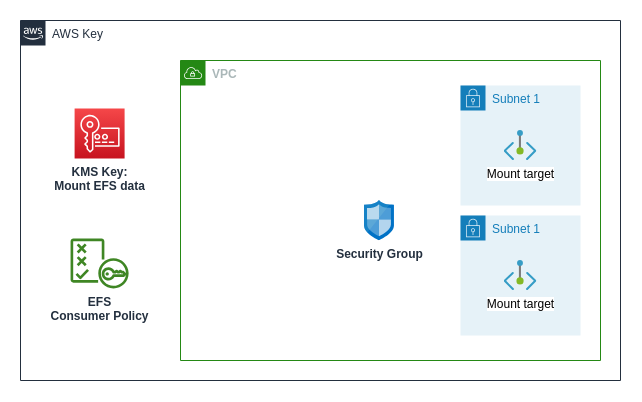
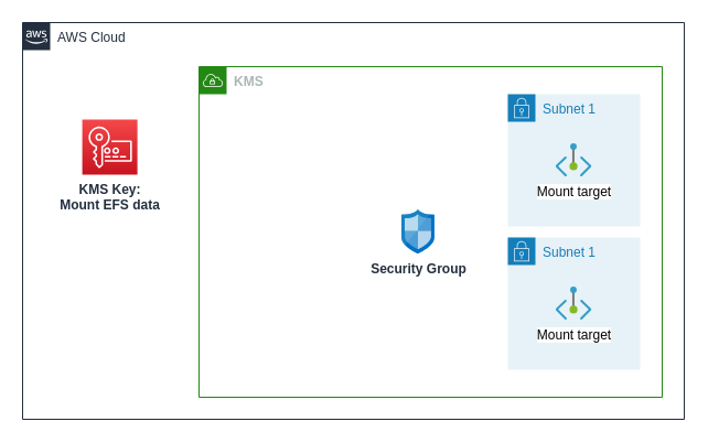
- <mxCell id="2" value="AWS Key" style="points=[[0,0],[0.25,0],[0.5,0],[0.75,0],[1,0],[1,0.25],[1,0.5],[1,0.75],[1,1],[0.75,1],[0.5,1],[0.25,1],[0,1],[0,0.75],[0,0.5],[0,0.25]];outlineConnect=0;gradientColor=none;html=1;whiteSpace=wrap;fontSize=12;fontStyle=0;shape=mxgraph.aws4.group;grIcon=mxgraph.aws4.group_aws_cloud_alt;strokeColor=#232F3E;fillColor=none;verticalAlign=top;align=left;spacingLeft=30;fontColor=#232F3E;dashed=0;labelBackgroundColor=none;container=1;pointerEvents=0;collapsible=0;recursiveResize=0;" parent="1" vertex="1"><mxGeometry x="20" y="20" width="600" height="360" as="geometry" /></mxCell>
+ <mxCell id="2" value="AWS Cloud" style="points=[[0,0],[0.25,0],[0.5,0],[0.75,0],[1,0],[1,0.25],[1,0.5],[1,0.75],[1,1],[0.75,1],[0.5,1],[0.25,1],[0,1],[0,0.75],[0,0.5],[0,0.25]];outlineConnect=0;gradientColor=none;html=1;whiteSpace=wrap;fontSize=12;fontStyle=0;shape=mxgraph.aws4.group;grIcon=mxgraph.aws4.group_aws_cloud_alt;strokeColor=#232F3E;fillColor=none;verticalAlign=top;align=left;spacingLeft=30;fontColor=#232F3E;dashed=0;labelBackgroundColor=none;container=1;pointerEvents=0;collapsible=0;recursiveResize=0;" parent="1" vertex="1"><mxGeometry x="20" y="20" width="600" height="360" as="geometry" /></mxCell>
- <mxCell id="3" value="&lt;b&gt;VPC&lt;/b&gt;" style="points=[[0,0],[0.25,0],[0.5,0],[0.75,0],[1,0],[1,0.25],[1,0.5],[1,0.75],[1,1],[0.75,1],[0.5,1],[0.25,1],[0,1],[0,0.75],[0,0.5],[0,0.25]];outlineConnect=0;gradientColor=none;html=1;whiteSpace=wrap;fontSize=12;fontStyle=0;container=1;pointerEvents=0;collapsible=0;recursiveResize=0;shape=mxgraph.aws4.group;grIcon=mxgraph.aws4.group_vpc;strokeColor=#248814;fillColor=none;verticalAlign=top;align=left;spacingLeft=30;fontColor=#AAB7B8;dashed=0;" parent="2" vertex="1"><mxGeometry x="160" y="40" width="420" height="300" as="geometry" /></mxCell>
+ <mxCell id="3" value="&lt;b&gt;KMS&lt;/b&gt;" style="points=[[0,0],[0.25,0],[0.5,0],[0.75,0],[1,0],[1,0.25],[1,0.5],[1,0.75],[1,1],[0.75,1],[0.5,1],[0.25,1],[0,1],[0,0.75],[0,0.5],[0,0.25]];outlineConnect=0;gradientColor=none;html=1;whiteSpace=wrap;fontSize=12;fontStyle=0;container=1;pointerEvents=0;collapsible=0;recursiveResize=0;shape=mxgraph.aws4.group;grIcon=mxgraph.aws4.group_vpc;strokeColor=#248814;fillColor=none;verticalAlign=top;align=left;spacingLeft=30;fontColor=#AAB7B8;dashed=0;" parent="2" vertex="1"><mxGeometry x="160" y="40" width="420" height="300" as="geometry" /></mxCell>
- <mxCell id="4" value="Security Group" style="sketch=0;aspect=fixed;html=1;points=[];align=center;image;fontSize=12;image=img/lib/mscae/Network_Security_Groups_Classic.svg;fontStyle=1;labelBackgroundColor=none;fontColor=#232f3e;" parent="3" vertex="1"><mxGeometry x="184" y="139.75" width="29.97" height="40.5" as="geometry" /></mxCell>
+ <mxCell id="4" value="Security Group" style="sketch=0;aspect=fixed;html=1;points=[];align=center;image;fontSize=12;image=img/lib/mscae/Network_Security_Groups_Classic.svg;fontStyle=1;labelBackgroundColor=none;fontColor=#232f3e;" parent="3" vertex="1"><mxGeometry x="184" y="129.75" width="29.97" height="40.5" as="geometry" /></mxCell>
- <mxCell id="9" value="EFS&lt;br&gt;Consumer Policy" style="sketch=0;outlineConnect=0;fontColor=#232F3E;gradientColor=none;fillColor=#3F8624;strokeColor=none;dashed=0;verticalLabelPosition=bottom;verticalAlign=top;align=center;html=1;fontSize=12;fontStyle=1;aspect=fixed;pointerEvents=1;shape=mxgraph.aws4.policy;" parent="2" vertex="1"><mxGeometry x="49.995" y="218" width="58.21" height="50" as="geometry" /></mxCell>
